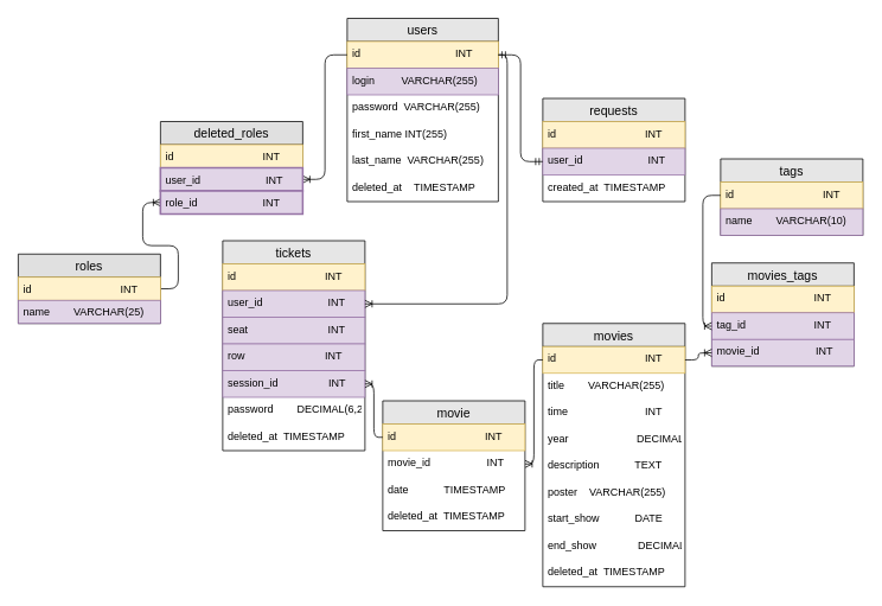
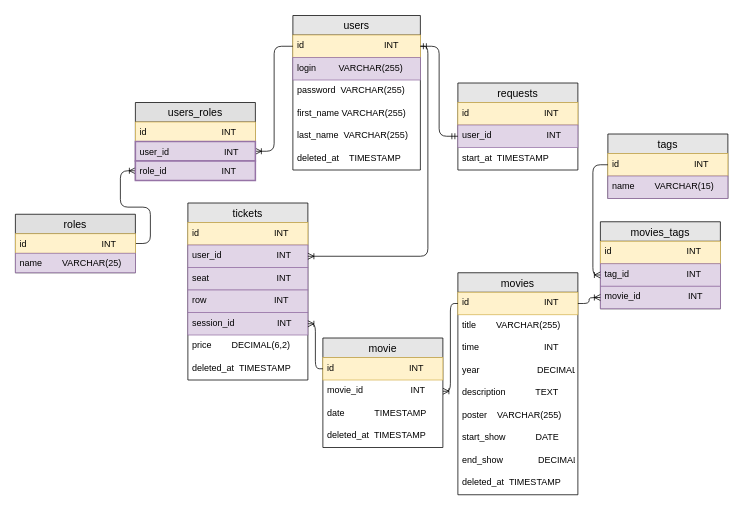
- <mxCell id="42" value="deleted_roles" style="swimlane;fontStyle=0;childLayout=stackLayout;horizontal=1;startSize=26;fillColor=#e0e0e0;horizontalStack=0;resizeParent=1;resizeParentMax=0;resizeLast=0;collapsible=1;marginBottom=0;swimlaneFillColor=#ffffff;align=center;fontSize=14;" parent="1" vertex="1"><mxGeometry x="180" y="136" width="160" height="104" as="geometry" /></mxCell>
+ <mxCell id="42" value="users_roles" style="swimlane;fontStyle=0;childLayout=stackLayout;horizontal=1;startSize=26;fillColor=#e0e0e0;horizontalStack=0;resizeParent=1;resizeParentMax=0;resizeLast=0;collapsible=1;marginBottom=0;swimlaneFillColor=#ffffff;align=center;fontSize=14;" parent="1" vertex="1"><mxGeometry x="180" y="136" width="160" height="104" as="geometry" /></mxCell>
- <mxCell id="6" value="first_name INT(255)" style="text;strokeColor=none;fillColor=none;spacingLeft=4;spacingRight=4;overflow=hidden;rotatable=0;points=[[0,0.5],[1,0.5]];portConstraint=eastwest;fontSize=12;" vertex="1" parent="2"><mxGeometry y="116" width="170" height="30" as="geometry" /></mxCell>
+ <mxCell id="6" value="first_name VARCHAR(255)" style="text;strokeColor=none;fillColor=none;spacingLeft=4;spacingRight=4;overflow=hidden;rotatable=0;points=[[0,0.5],[1,0.5]];portConstraint=eastwest;fontSize=12;" vertex="1" parent="2"><mxGeometry y="116" width="170" height="30" as="geometry" /></mxCell>
- <mxCell id="56" value="created_at  TIMESTAMP" style="text;strokeColor=none;fillColor=none;spacingLeft=4;spacingRight=4;overflow=hidden;rotatable=0;points=[[0,0.5],[1,0.5]];portConstraint=eastwest;fontSize=12;" parent="53" vertex="1"><mxGeometry y="86" width="160" height="30" as="geometry" /></mxCell>
+ <mxCell id="56" value="start_at  TIMESTAMP" style="text;strokeColor=none;fillColor=none;spacingLeft=4;spacingRight=4;overflow=hidden;rotatable=0;points=[[0,0.5],[1,0.5]];portConstraint=eastwest;fontSize=12;" parent="53" vertex="1"><mxGeometry y="86" width="160" height="30" as="geometry" /></mxCell>
- <mxCell id="21" value="name        VARCHAR(10)" style="text;strokeColor=#9673a6;fillColor=#e1d5e7;spacingLeft=4;spacingRight=4;overflow=hidden;rotatable=0;points=[[0,0.5],[1,0.5]];portConstraint=eastwest;fontSize=12;" parent="19" vertex="1"><mxGeometry y="56" width="160" height="30" as="geometry" /></mxCell>
+ <mxCell id="21" value="name        VARCHAR(15)" style="text;strokeColor=#9673a6;fillColor=#e1d5e7;spacingLeft=4;spacingRight=4;overflow=hidden;rotatable=0;points=[[0,0.5],[1,0.5]];portConstraint=eastwest;fontSize=12;" parent="19" vertex="1"><mxGeometry y="56" width="160" height="30" as="geometry" /></mxCell>
- <mxCell id="32" value="password        DECIMAL(6,2)" style="text;strokeColor=none;fillColor=none;spacingLeft=4;spacingRight=4;overflow=hidden;rotatable=0;points=[[0,0.5],[1,0.5]];portConstraint=eastwest;fontSize=12;align=left;" parent="26" vertex="1"><mxGeometry y="176" width="160" height="30" as="geometry" /></mxCell>
+ <mxCell id="32" value="price        DECIMAL(6,2)" style="text;strokeColor=none;fillColor=none;spacingLeft=4;spacingRight=4;overflow=hidden;rotatable=0;points=[[0,0.5],[1,0.5]];portConstraint=eastwest;fontSize=12;align=left;" parent="26" vertex="1"><mxGeometry y="176" width="160" height="30" as="geometry" /></mxCell>
